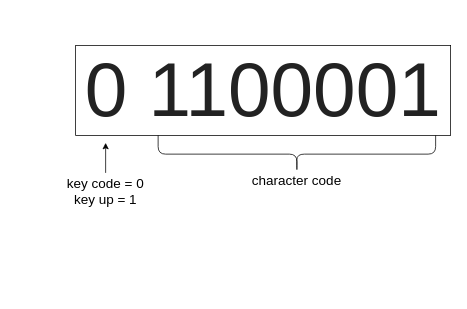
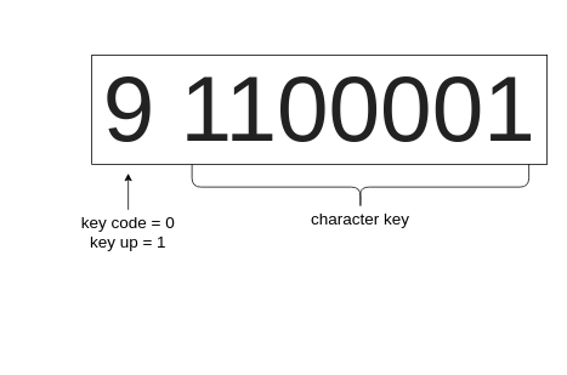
- <mxCell id="2" value="&lt;span style=&quot;color: rgb(34, 34, 34); font-family: arial, sans-serif; font-size: 102px; font-style: normal; font-weight: 100; letter-spacing: normal; text-indent: 0px; text-transform: none; word-spacing: 0px; background-color: rgb(255, 255, 255); display: inline; float: none;&quot;&gt;0 1100001&lt;/span&gt;" style="text;html=1;align=center;verticalAlign=middle;whiteSpace=wrap;rounded=0;fillColor=#ffffff;strokeColor=#000000;fontSize=102;" vertex="1" parent="1"><mxGeometry x="100" y="60" width="500" height="120" as="geometry" /></mxCell>
+ <mxCell id="2" value="&lt;span style=&quot;color: rgb(34, 34, 34); font-family: arial, sans-serif; font-size: 102px; font-style: normal; font-weight: 100; letter-spacing: normal; text-indent: 0px; text-transform: none; word-spacing: 0px; background-color: rgb(255, 255, 255); display: inline; float: none;&quot;&gt;9 1100001&lt;/span&gt;" style="text;html=1;align=center;verticalAlign=middle;whiteSpace=wrap;rounded=0;fillColor=#ffffff;strokeColor=#000000;fontSize=102;" vertex="1" parent="1"><mxGeometry x="100" y="60" width="500" height="120" as="geometry" /></mxCell>
- <mxCell id="4" value="character code" style="text;html=1;strokeColor=none;fillColor=none;align=center;verticalAlign=middle;whiteSpace=wrap;rounded=0;fontSize=18;" vertex="1" parent="1"><mxGeometry x="275" y="230" width="240" height="20" as="geometry" /></mxCell>
+ <mxCell id="4" value="character key" style="text;html=1;strokeColor=none;fillColor=none;align=center;verticalAlign=middle;whiteSpace=wrap;rounded=0;fontSize=18;" vertex="1" parent="1"><mxGeometry x="275" y="230" width="240" height="20" as="geometry" /></mxCell>
